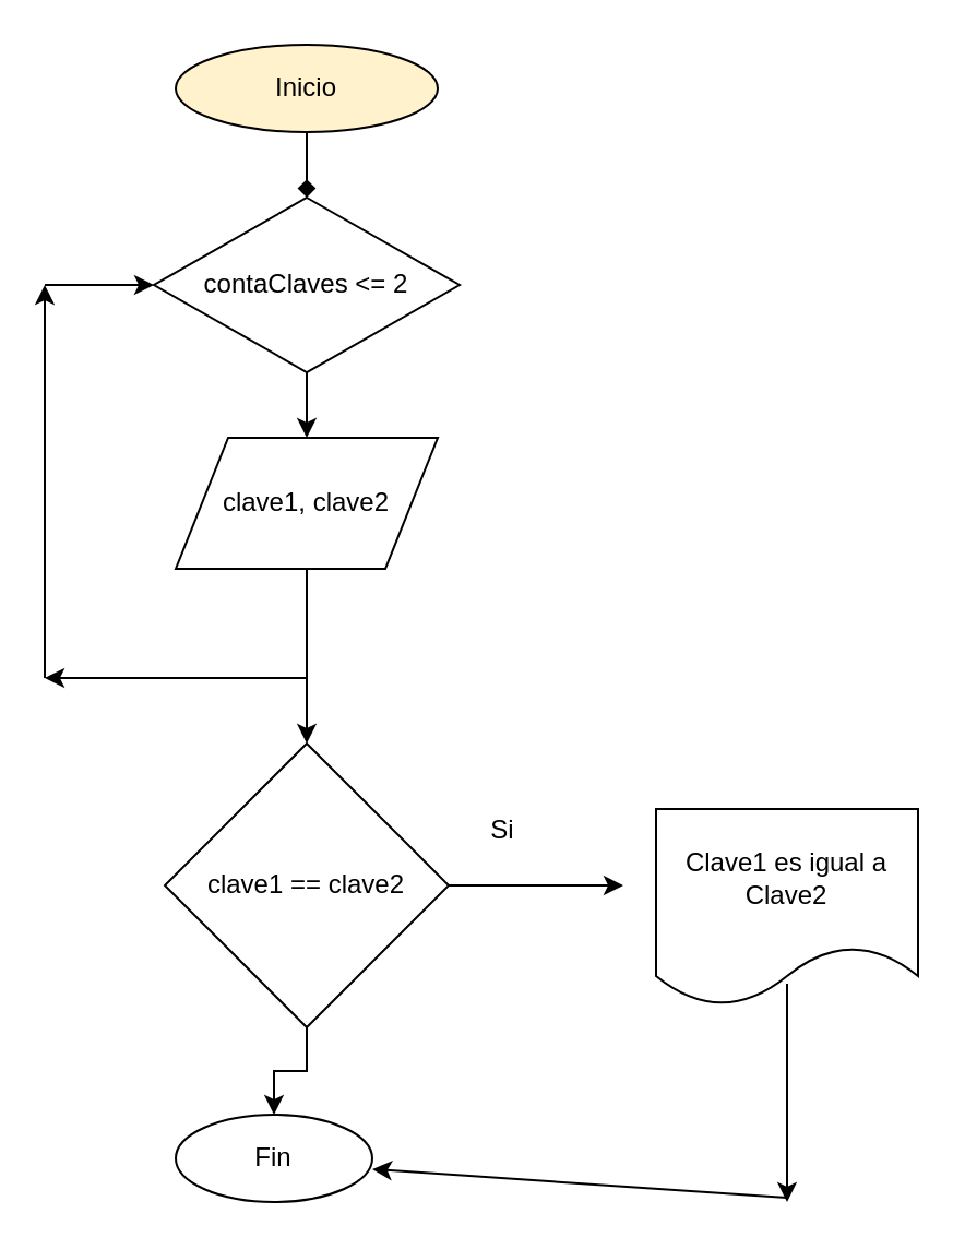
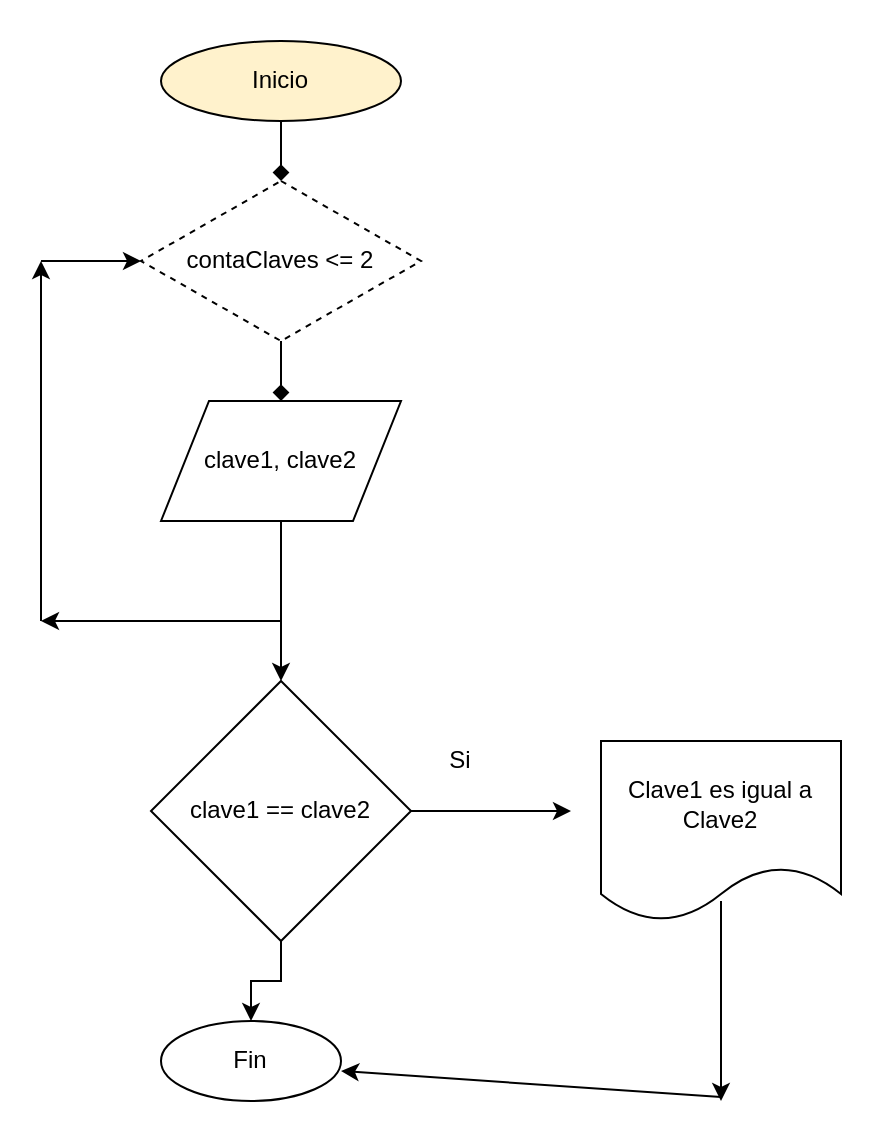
- <mxCell id="9" value="contaClaves &amp;lt;= 2" style="rhombus;whiteSpace=wrap;html=1;" parent="1" vertex="1"><mxGeometry x="70" y="90" width="140" height="80" as="geometry" /></mxCell>
+ <mxCell id="9" value="contaClaves &amp;lt;= 2" style="rhombus;whiteSpace=wrap;html=1;dashed=1;" parent="1" vertex="1"><mxGeometry x="70" y="90" width="140" height="80" as="geometry" /></mxCell>
- <mxCell id="2" value="" style="edgeStyle=orthogonalEdgeStyle;rounded=0;orthogonalLoop=1;jettySize=auto;html=1;" parent="1" source="9" target="5" edge="1"><mxGeometry relative="1" as="geometry" /></mxCell>
+ <mxCell id="2" value="" style="edgeStyle=orthogonalEdgeStyle;rounded=0;orthogonalLoop=1;jettySize=auto;html=1;endArrow=diamond;" parent="1" source="9" target="5" edge="1"><mxGeometry relative="1" as="geometry" /></mxCell>
